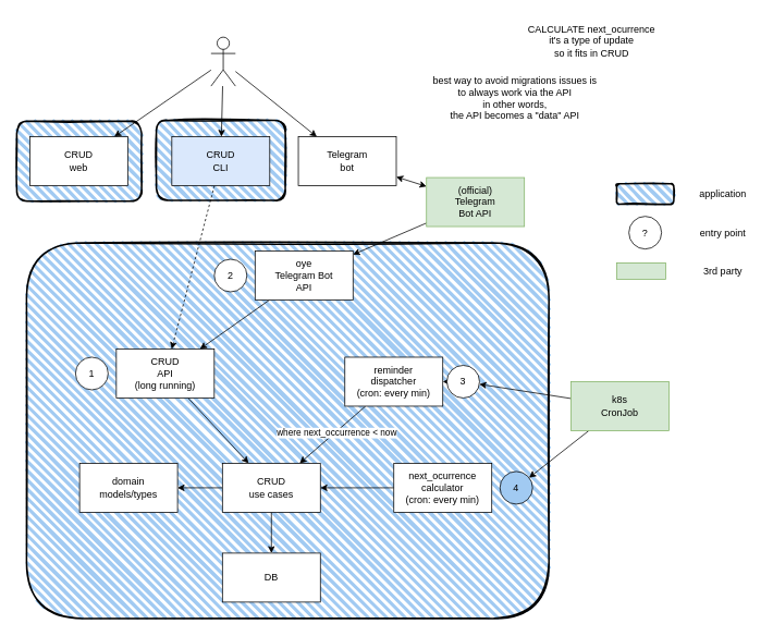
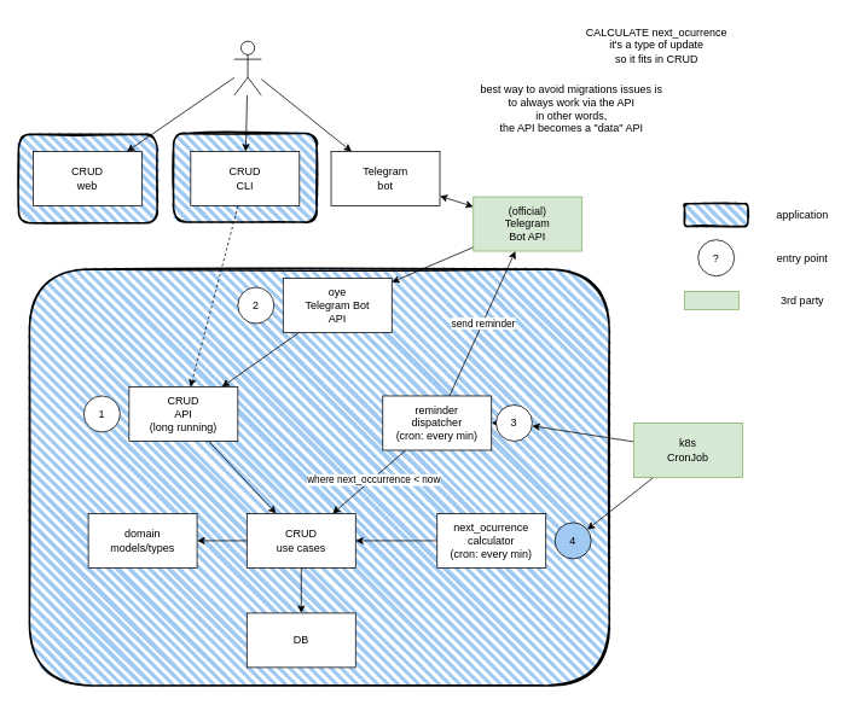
- <mxCell id="16" value="CRUD&lt;br&gt;CLI" style="rounded=0;whiteSpace=wrap;html=1;fillColor=#dae8fc;" vertex="1" parent="1"><mxGeometry x="210" width="120" height="60" as="geometry" y="167" /></mxCell>
+ <mxCell id="16" value="CRUD&lt;br&gt;CLI" style="rounded=0;whiteSpace=wrap;html=1;" vertex="1" parent="1"><mxGeometry x="210" width="120" height="60" as="geometry" y="167" /></mxCell>
+ <mxCell id="17" style="edgeStyle=none;rounded=0;orthogonalLoop=1;jettySize=auto;html=1;" edge="1" parent="1" source="21" target="29"><mxGeometry relative="1" as="geometry" /></mxCell>
+ <mxCell id="18" value="send reminder" style="edgeLabel;html=1;align=center;verticalAlign=middle;resizable=0;points=[];" vertex="1" connectable="0" parent="17"><mxGeometry relative="1" as="geometry"><mxPoint as="offset" /></mxGeometry></mxCell>
